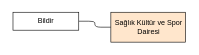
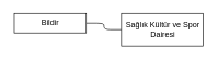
- <mxCell id="4" value="Sağlık Kültür ve Spor&lt;br&gt;Dairesi" style="html=1;fillColor=#ffe6cc;" vertex="1" parent="1"><mxGeometry x="184" y="20" width="125" height="50" as="geometry" /></mxCell>
+ <mxCell id="4" value="Sağlık Kültür ve Spor&lt;br&gt;Dairesi" style="html=1;" vertex="1" parent="1"><mxGeometry x="184" y="20" width="125" height="50" as="geometry" /></mxCell>
